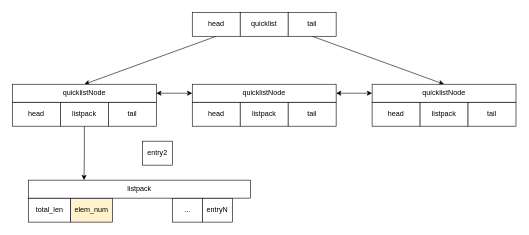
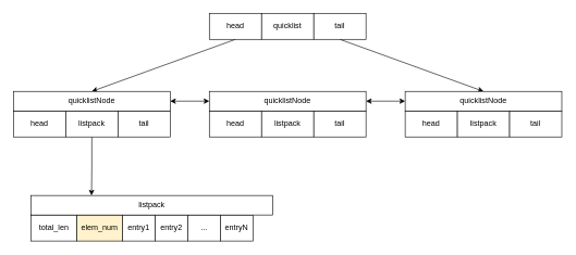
- <mxCell id="25" value="entry2" style="rounded=0;whiteSpace=wrap;html=1;" vertex="1" parent="1"><mxGeometry x="237" y="235" width="50" height="40" as="geometry" /></mxCell>
+ <mxCell id="25" value="entry2" style="rounded=0;whiteSpace=wrap;html=1;" vertex="1" parent="1"><mxGeometry x="237" y="330" width="50" height="40" as="geometry" /></mxCell>
+ <mxCell id="24" value="entry1" style="rounded=0;whiteSpace=wrap;html=1;" vertex="1" parent="1"><mxGeometry x="187" y="330" width="50" height="40" as="geometry" /></mxCell>
